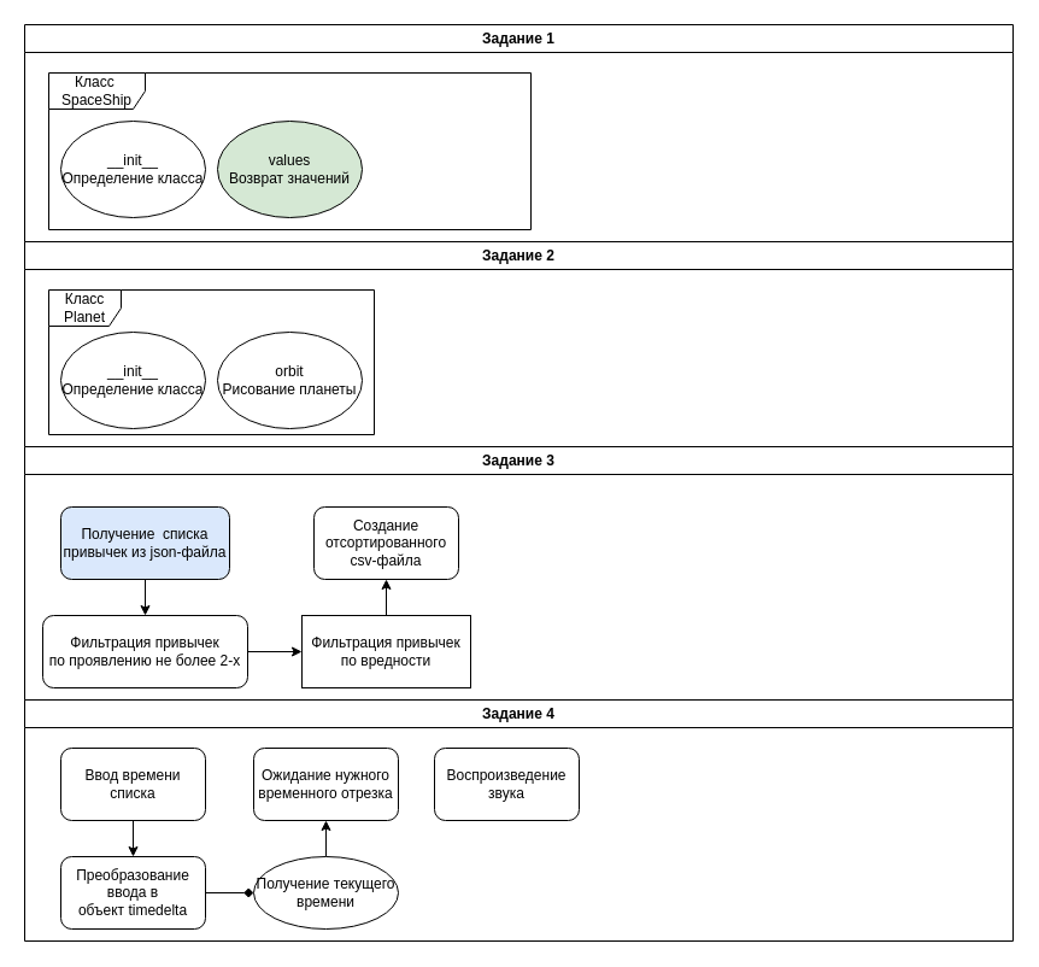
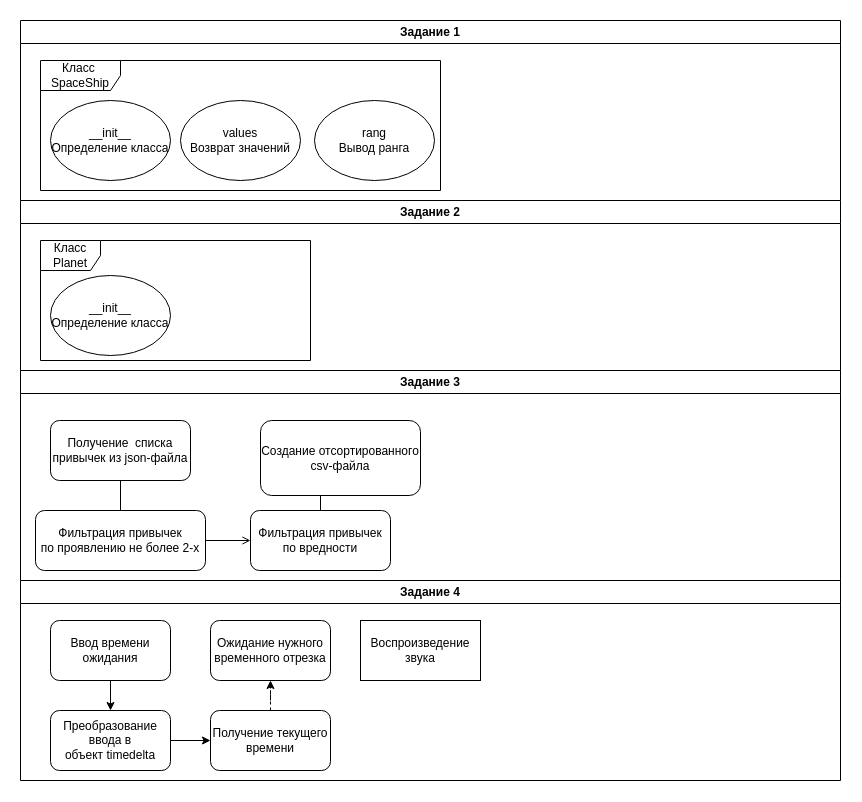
- <mxCell id="5" value="values&lt;div&gt;Возврат значений&lt;/div&gt;" style="ellipse;whiteSpace=wrap;html=1;fillColor=#d5e8d4;" vertex="1" parent="2"><mxGeometry x="160" y="80" width="120" height="80" as="geometry" /></mxCell>
+ <mxCell id="5" value="values&lt;div&gt;Возврат значений&lt;/div&gt;" style="ellipse;whiteSpace=wrap;html=1;" vertex="1" parent="2"><mxGeometry x="160" y="80" width="120" height="80" as="geometry" /></mxCell>
+ <mxCell id="6" value="rang&lt;div&gt;Вывод ранга&lt;/div&gt;" style="ellipse;whiteSpace=wrap;html=1;" vertex="1" parent="2"><mxGeometry x="294" y="80" width="120" height="80" as="geometry" /></mxCell>
- <mxCell id="10" value="orbit&lt;div&gt;Рисование планеты&lt;/div&gt;" style="ellipse;whiteSpace=wrap;html=1;" vertex="1" parent="7"><mxGeometry x="160" y="75" width="120" height="80" as="geometry" /></mxCell>
- <mxCell id="13" value="Получение&amp;nbsp; списка привычек из json-файла" style="rounded=1;whiteSpace=wrap;html=1;fillColor=#dae8fc;" vertex="1" parent="11"><mxGeometry x="30" y="50" width="140" height="60" as="geometry" /></mxCell>
+ <mxCell id="13" value="Получение&amp;nbsp; списка привычек из json-файла" style="rounded=1;whiteSpace=wrap;html=1;" vertex="1" parent="11"><mxGeometry x="30" y="50" width="140" height="60" as="geometry" /></mxCell>
- <mxCell id="18" value="Со&lt;span style=&quot;background-color: initial;&quot;&gt;здание отсортированного csv-файла&lt;/span&gt;" style="rounded=1;whiteSpace=wrap;html=1;" vertex="1" parent="11"><mxGeometry x="240" y="50" width="120" height="60" as="geometry" /></mxCell>
+ <mxCell id="18" value="Со&lt;span style=&quot;background-color: initial;&quot;&gt;здание отсортированного csv-файла&lt;/span&gt;" style="rounded=1;whiteSpace=wrap;html=1;" vertex="1" parent="11"><mxGeometry x="240" y="50" width="160" height="75" as="geometry" /></mxCell>
- <mxCell id="12" value="" style="edgeStyle=orthogonalEdgeStyle;rounded=0;orthogonalLoop=1;jettySize=auto;html=1;" edge="1" parent="11" source="13" target="15"><mxGeometry relative="1" as="geometry" /></mxCell>
+ <mxCell id="12" value="" style="edgeStyle=orthogonalEdgeStyle;rounded=0;orthogonalLoop=1;jettySize=auto;html=1;endArrow=none;" edge="1" parent="11" source="13" target="15"><mxGeometry relative="1" as="geometry" /></mxCell>
- <mxCell id="14" value="" style="edgeStyle=orthogonalEdgeStyle;rounded=0;orthogonalLoop=1;jettySize=auto;html=1;" edge="1" parent="11" source="15" target="17"><mxGeometry relative="1" as="geometry" /></mxCell>
+ <mxCell id="14" value="" style="edgeStyle=orthogonalEdgeStyle;rounded=0;orthogonalLoop=1;jettySize=auto;html=1;endArrow=open;" edge="1" parent="11" source="15" target="17"><mxGeometry relative="1" as="geometry" /></mxCell>
- <mxCell id="17" value="Фильтрация привычек по вредности" style="whiteSpace=wrap;html=1;rounded=0;" vertex="1" parent="11"><mxGeometry x="230" y="140" width="140" height="60" as="geometry" /></mxCell>
+ <mxCell id="17" value="Фильтрация привычек по вредности" style="rounded=1;whiteSpace=wrap;html=1;" vertex="1" parent="11"><mxGeometry x="230" y="140" width="140" height="60" as="geometry" /></mxCell>
- <mxCell id="21" value="Ввод времени списка" style="rounded=1;whiteSpace=wrap;html=1;" vertex="1" parent="19"><mxGeometry x="30" y="40" width="120" height="60" as="geometry" /></mxCell>
+ <mxCell id="21" value="Ввод времени ожидания" style="rounded=1;whiteSpace=wrap;html=1;" vertex="1" parent="19"><mxGeometry x="30" y="40" width="120" height="60" as="geometry" /></mxCell>
- <mxCell id="27" value="Воспроизведение звука" style="rounded=1;whiteSpace=wrap;html=1;" vertex="1" parent="19"><mxGeometry x="340" y="40" width="120" height="60" as="geometry" /></mxCell>
+ <mxCell id="27" value="Воспроизведение звука" style="whiteSpace=wrap;html=1;rounded=0;" vertex="1" parent="19"><mxGeometry x="340" y="40" width="120" height="60" as="geometry" /></mxCell>
- <mxCell id="24" value="" style="edgeStyle=orthogonalEdgeStyle;rounded=0;orthogonalLoop=1;jettySize=auto;html=1;" edge="1" parent="19" source="25" target="26"><mxGeometry relative="1" as="geometry" /></mxCell>
+ <mxCell id="24" value="" style="edgeStyle=orthogonalEdgeStyle;rounded=0;orthogonalLoop=1;jettySize=auto;html=1;dashed=1;" edge="1" parent="19" source="25" target="26"><mxGeometry relative="1" as="geometry" /></mxCell>
- <mxCell id="22" value="" style="edgeStyle=orthogonalEdgeStyle;rounded=0;orthogonalLoop=1;jettySize=auto;html=1;endArrow=diamond;" edge="1" parent="19" source="23" target="25"><mxGeometry relative="1" as="geometry" /></mxCell>
+ <mxCell id="22" value="" style="edgeStyle=orthogonalEdgeStyle;rounded=0;orthogonalLoop=1;jettySize=auto;html=1;" edge="1" parent="19" source="23" target="25"><mxGeometry relative="1" as="geometry" /></mxCell>
- <mxCell id="25" value="Получение текущего времени" style="ellipse;whiteSpace=wrap;html=1;" vertex="1" parent="19"><mxGeometry x="190" y="130" width="120" height="60" as="geometry" /></mxCell>
+ <mxCell id="25" value="Получение текущего времени" style="rounded=1;whiteSpace=wrap;html=1;" vertex="1" parent="19"><mxGeometry x="190" y="130" width="120" height="60" as="geometry" /></mxCell>
